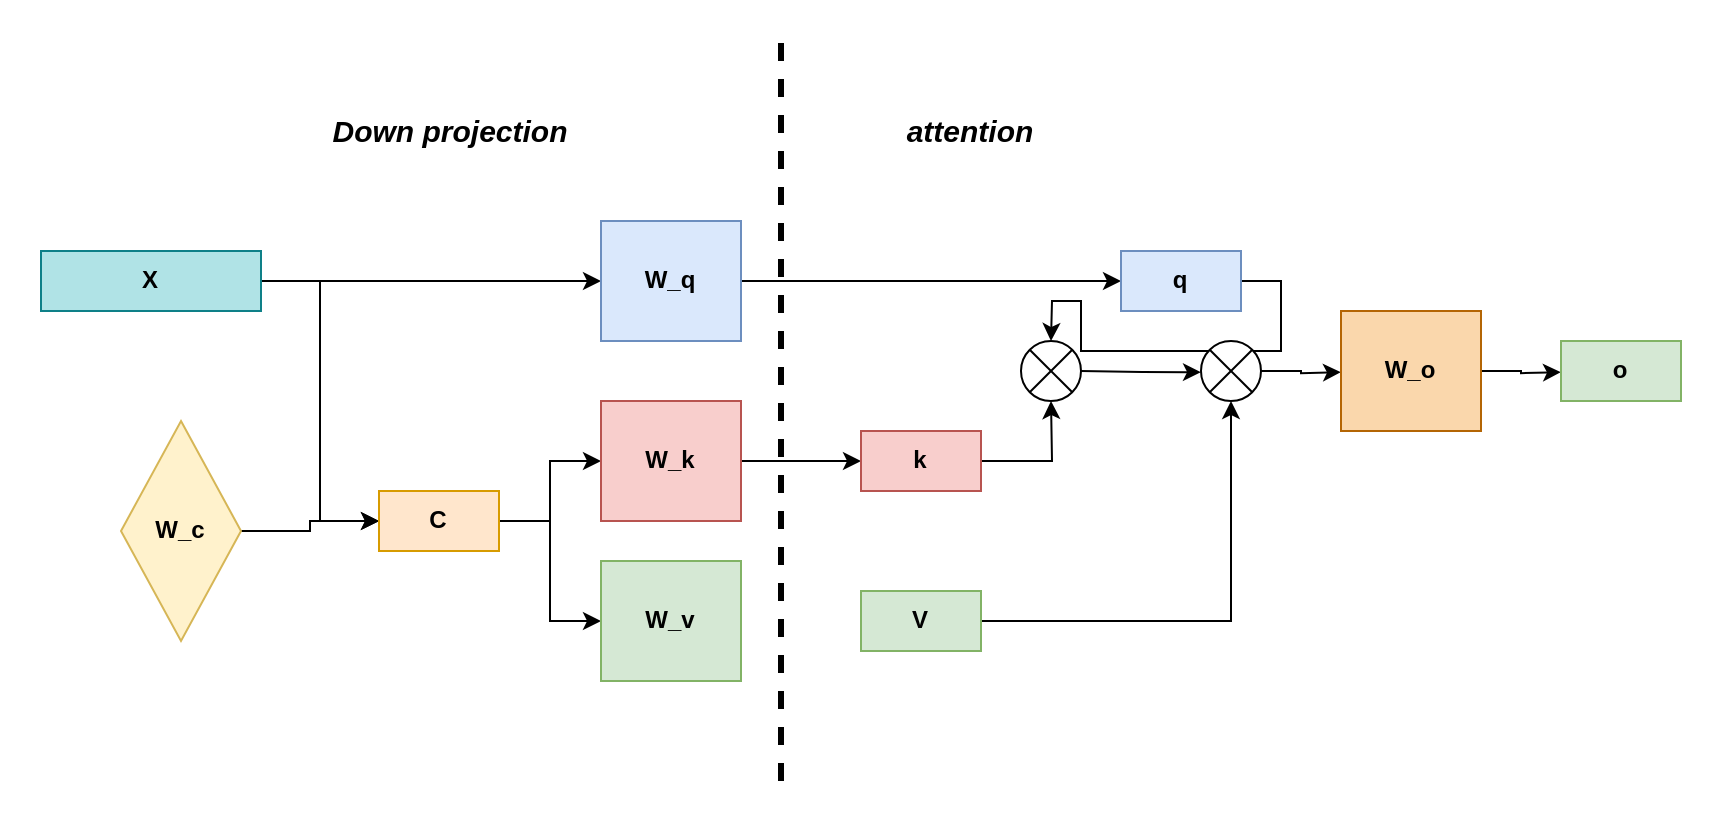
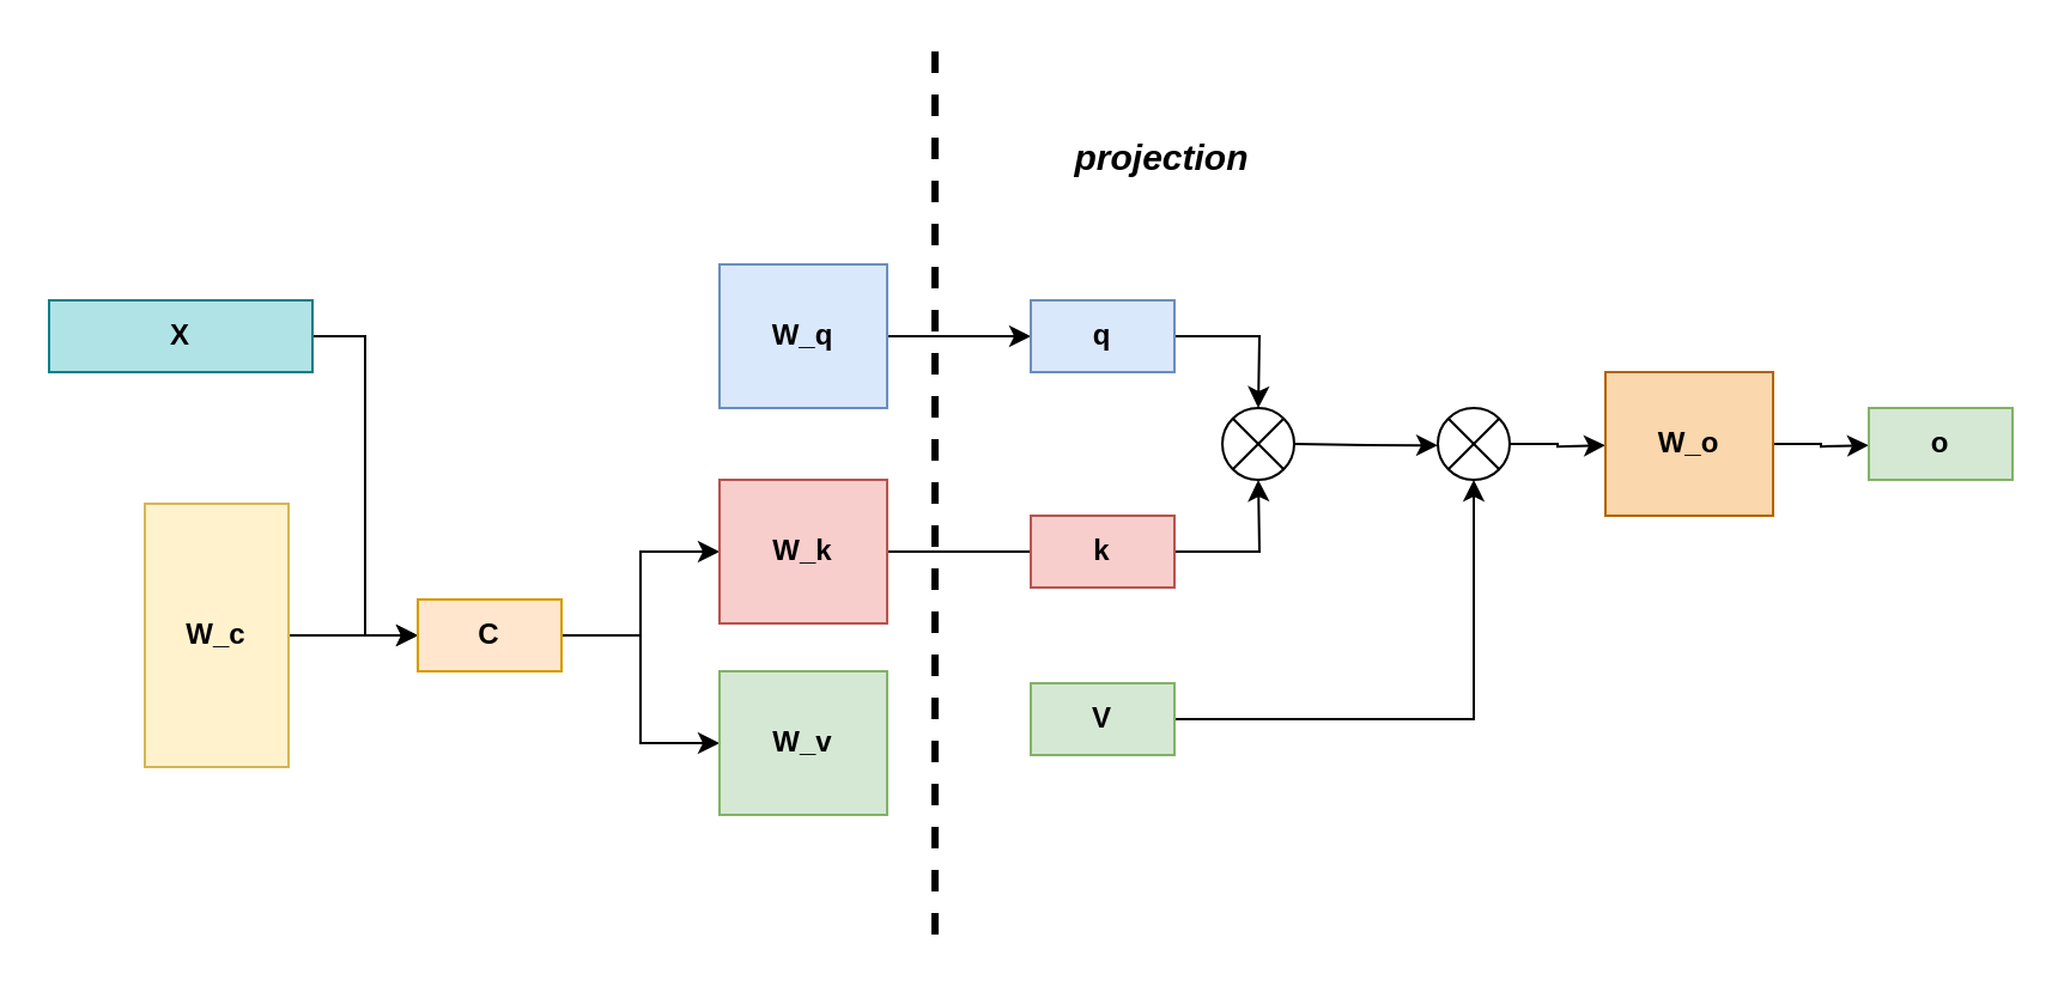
- <mxCell id="18" value="&lt;b&gt;&lt;i&gt;&lt;font style=&quot;font-size: 15px;&quot;&gt;Down projection&lt;/font&gt;&lt;/i&gt;&lt;/b&gt;" style="text;html=1;align=center;verticalAlign=middle;whiteSpace=wrap;rounded=0;" vertex="1" parent="1"><mxGeometry x="150" y="50" width="150" height="30" as="geometry" /></mxCell>
- <mxCell id="19" value="&lt;b&gt;&lt;i&gt;&lt;font style=&quot;font-size: 15px;&quot;&gt;attention&lt;/font&gt;&lt;/i&gt;&lt;/b&gt;" style="text;html=1;align=center;verticalAlign=middle;whiteSpace=wrap;rounded=0;" vertex="1" parent="1"><mxGeometry x="410" y="50" width="150" height="30" as="geometry" /></mxCell>
+ <mxCell id="19" value="&lt;b&gt;&lt;i&gt;&lt;font style=&quot;font-size: 15px;&quot;&gt;projection&lt;/font&gt;&lt;/i&gt;&lt;/b&gt;" style="text;html=1;align=center;verticalAlign=middle;whiteSpace=wrap;rounded=0;" vertex="1" parent="1"><mxGeometry x="410" y="50" width="150" height="30" as="geometry" /></mxCell>
- <mxCell id="3" style="edgeStyle=orthogonalEdgeStyle;rounded=0;orthogonalLoop=1;jettySize=auto;html=1;exitX=1;exitY=0.5;exitDx=0;exitDy=0;entryX=0;entryY=0.5;entryDx=0;entryDy=0;" edge="1" parent="1" source="4" target="11"><mxGeometry relative="1" as="geometry" /></mxCell>
- <mxCell id="15" value="&lt;b&gt;q&lt;/b&gt;" style="rounded=0;whiteSpace=wrap;html=1;fillColor=#dae8fc;strokeColor=#6c8ebf;" vertex="1" parent="1"><mxGeometry x="560" y="125" width="60" height="30" as="geometry" /></mxCell>
+ <mxCell id="15" value="&lt;b&gt;q&lt;/b&gt;" style="rounded=0;whiteSpace=wrap;html=1;fillColor=#dae8fc;strokeColor=#6c8ebf;" vertex="1" parent="1"><mxGeometry x="430" y="125" width="60" height="30" as="geometry" /></mxCell>
- <mxCell id="12" style="edgeStyle=orthogonalEdgeStyle;rounded=0;orthogonalLoop=1;jettySize=auto;html=1;exitX=1;exitY=0.5;exitDx=0;exitDy=0;" edge="1" parent="1" source="13" target="17"><mxGeometry relative="1" as="geometry" /></mxCell>
+ <mxCell id="12" style="edgeStyle=orthogonalEdgeStyle;rounded=0;orthogonalLoop=1;jettySize=auto;html=1;exitX=1;exitY=0.5;exitDx=0;exitDy=0;endArrow=none;" edge="1" parent="1" source="13" target="17"><mxGeometry relative="1" as="geometry" /></mxCell>
- <mxCell id="9" value="&lt;b&gt;C&lt;/b&gt;" style="rounded=0;whiteSpace=wrap;html=1;fillColor=#ffe6cc;strokeColor=#d79b00;" vertex="1" parent="1"><mxGeometry x="189" y="245" width="60" height="30" as="geometry" /></mxCell>
+ <mxCell id="9" value="&lt;b&gt;C&lt;/b&gt;" style="rounded=0;whiteSpace=wrap;html=1;fillColor=#ffe6cc;strokeColor=#d79b00;" vertex="1" parent="1"><mxGeometry x="174" y="250" width="60" height="30" as="geometry" /></mxCell>
- <mxCell id="6" value="&lt;b&gt;W_c&lt;/b&gt;" style="rhombus;whiteSpace=wrap;html=1;fillColor=#fff2cc;strokeColor=#d6b656;" vertex="1" parent="1"><mxGeometry x="60" y="210" width="60" height="110" as="geometry" /></mxCell>
+ <mxCell id="6" value="&lt;b&gt;W_c&lt;/b&gt;" style="rounded=0;whiteSpace=wrap;html=1;fillColor=#fff2cc;strokeColor=#d6b656;" vertex="1" parent="1"><mxGeometry x="60" y="210" width="60" height="110" as="geometry" /></mxCell>
- <mxCell id="27" value="&lt;b&gt;V&lt;/b&gt;" style="rounded=0;whiteSpace=wrap;html=1;fillColor=#d5e8d4;strokeColor=#82b366;" vertex="1" parent="1"><mxGeometry x="430" y="295" width="60" height="30" as="geometry" /></mxCell>
+ <mxCell id="27" value="&lt;b&gt;V&lt;/b&gt;" style="rounded=0;whiteSpace=wrap;html=1;fillColor=#d5e8d4;strokeColor=#82b366;" vertex="1" parent="1"><mxGeometry x="430" y="285" width="60" height="30" as="geometry" /></mxCell>
